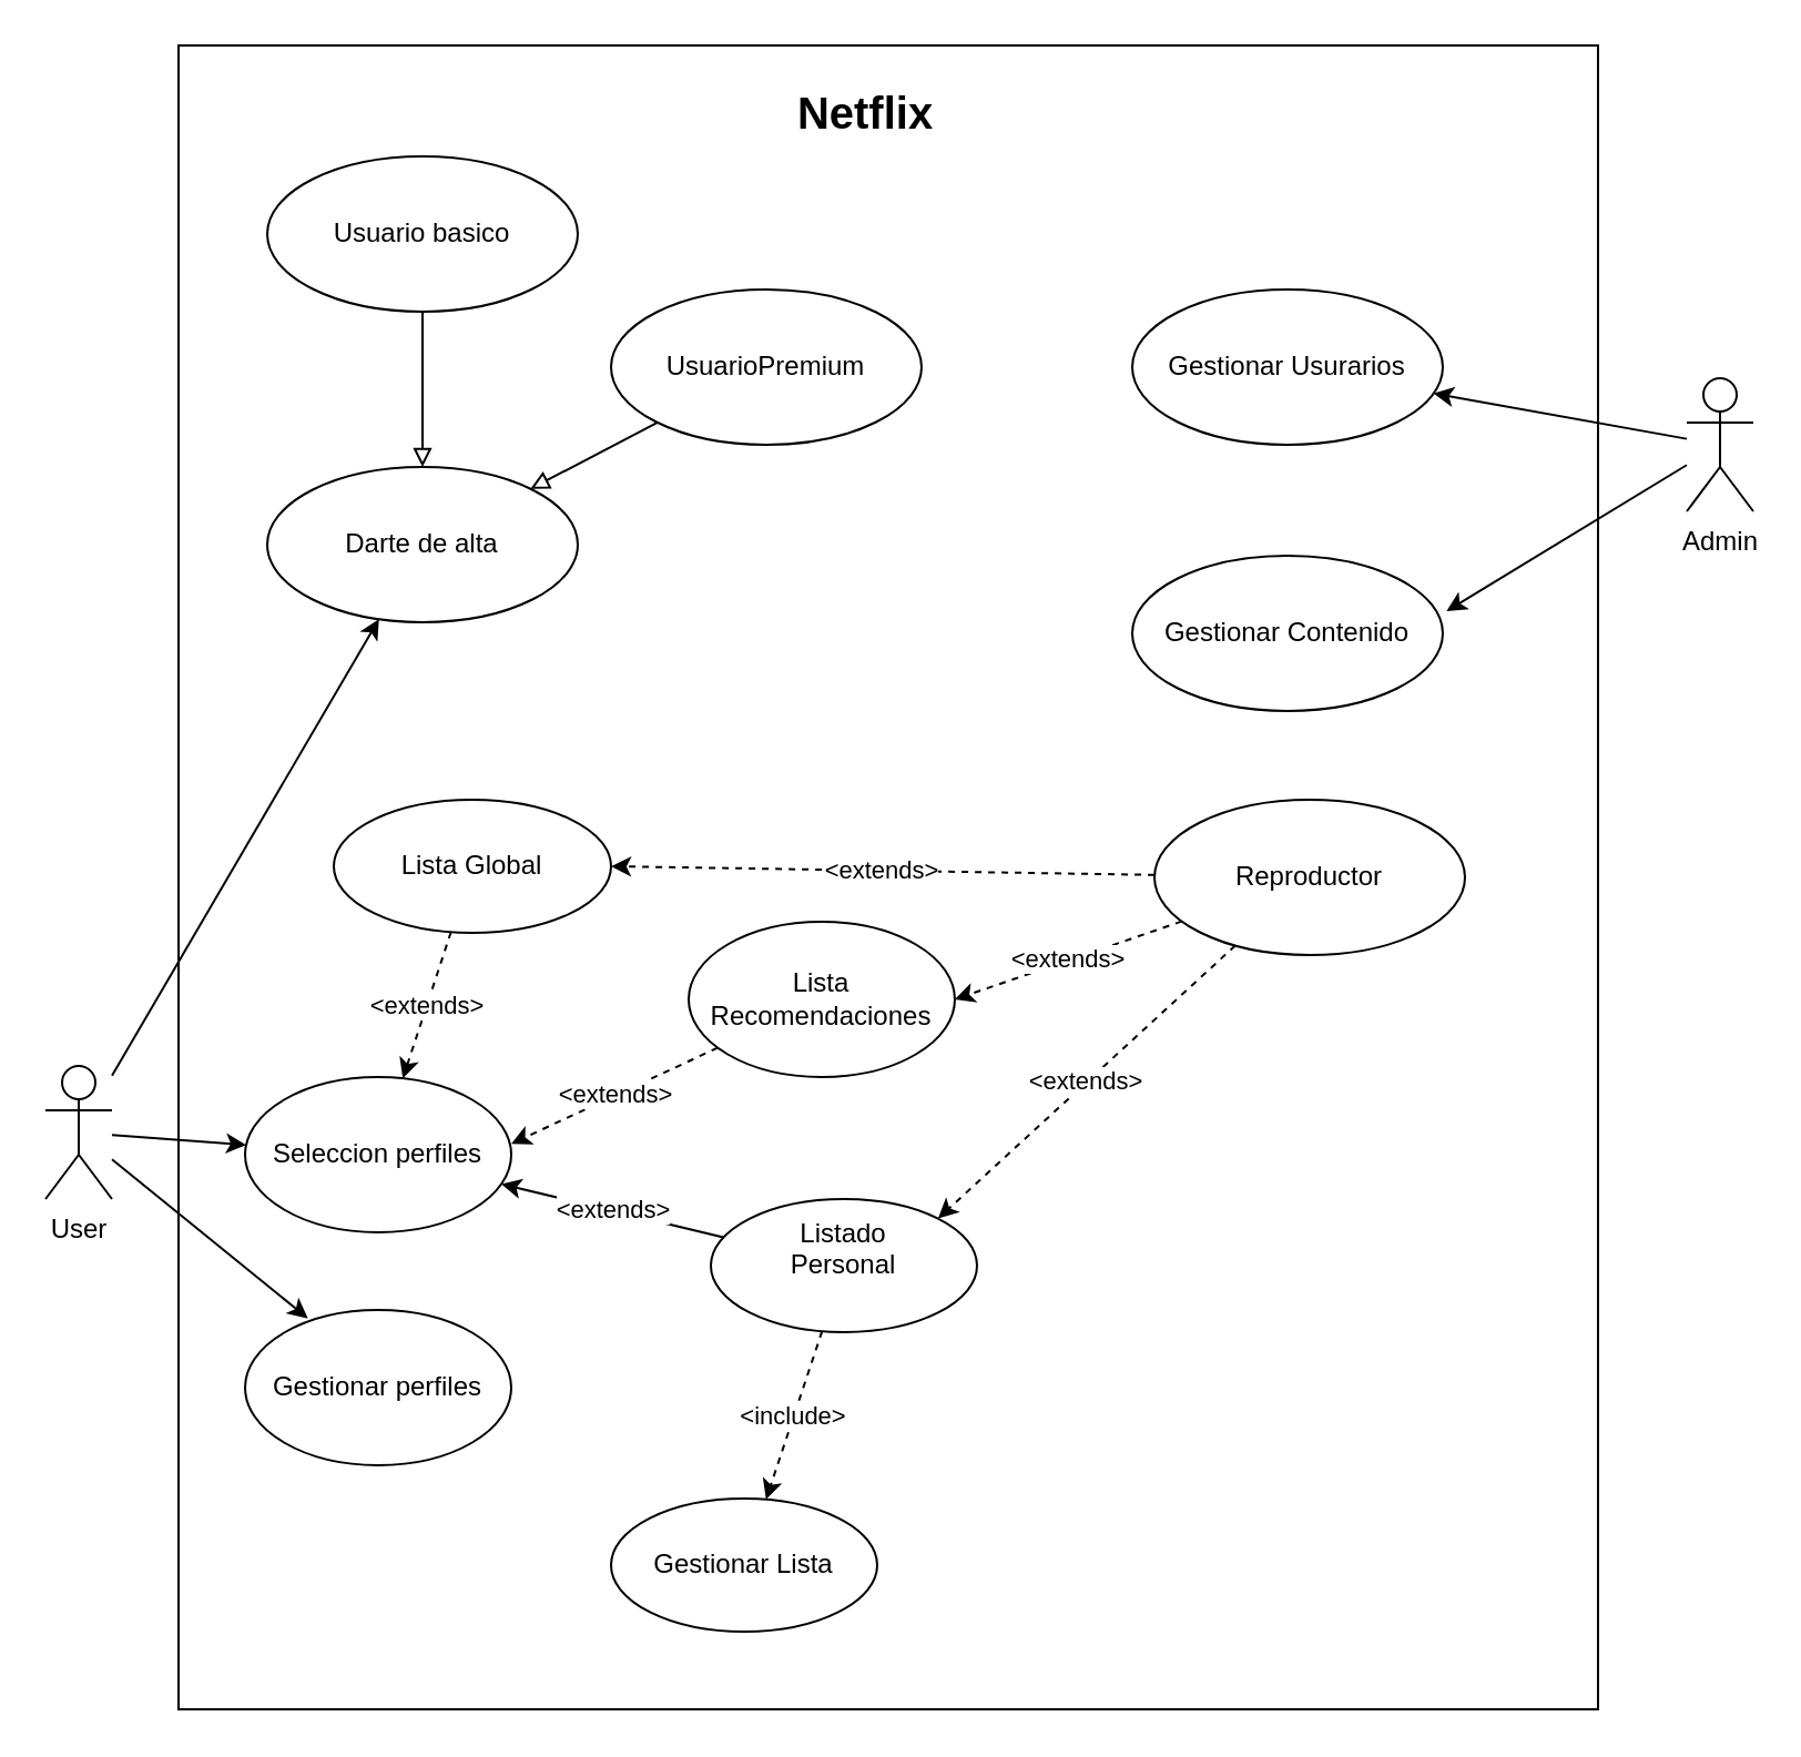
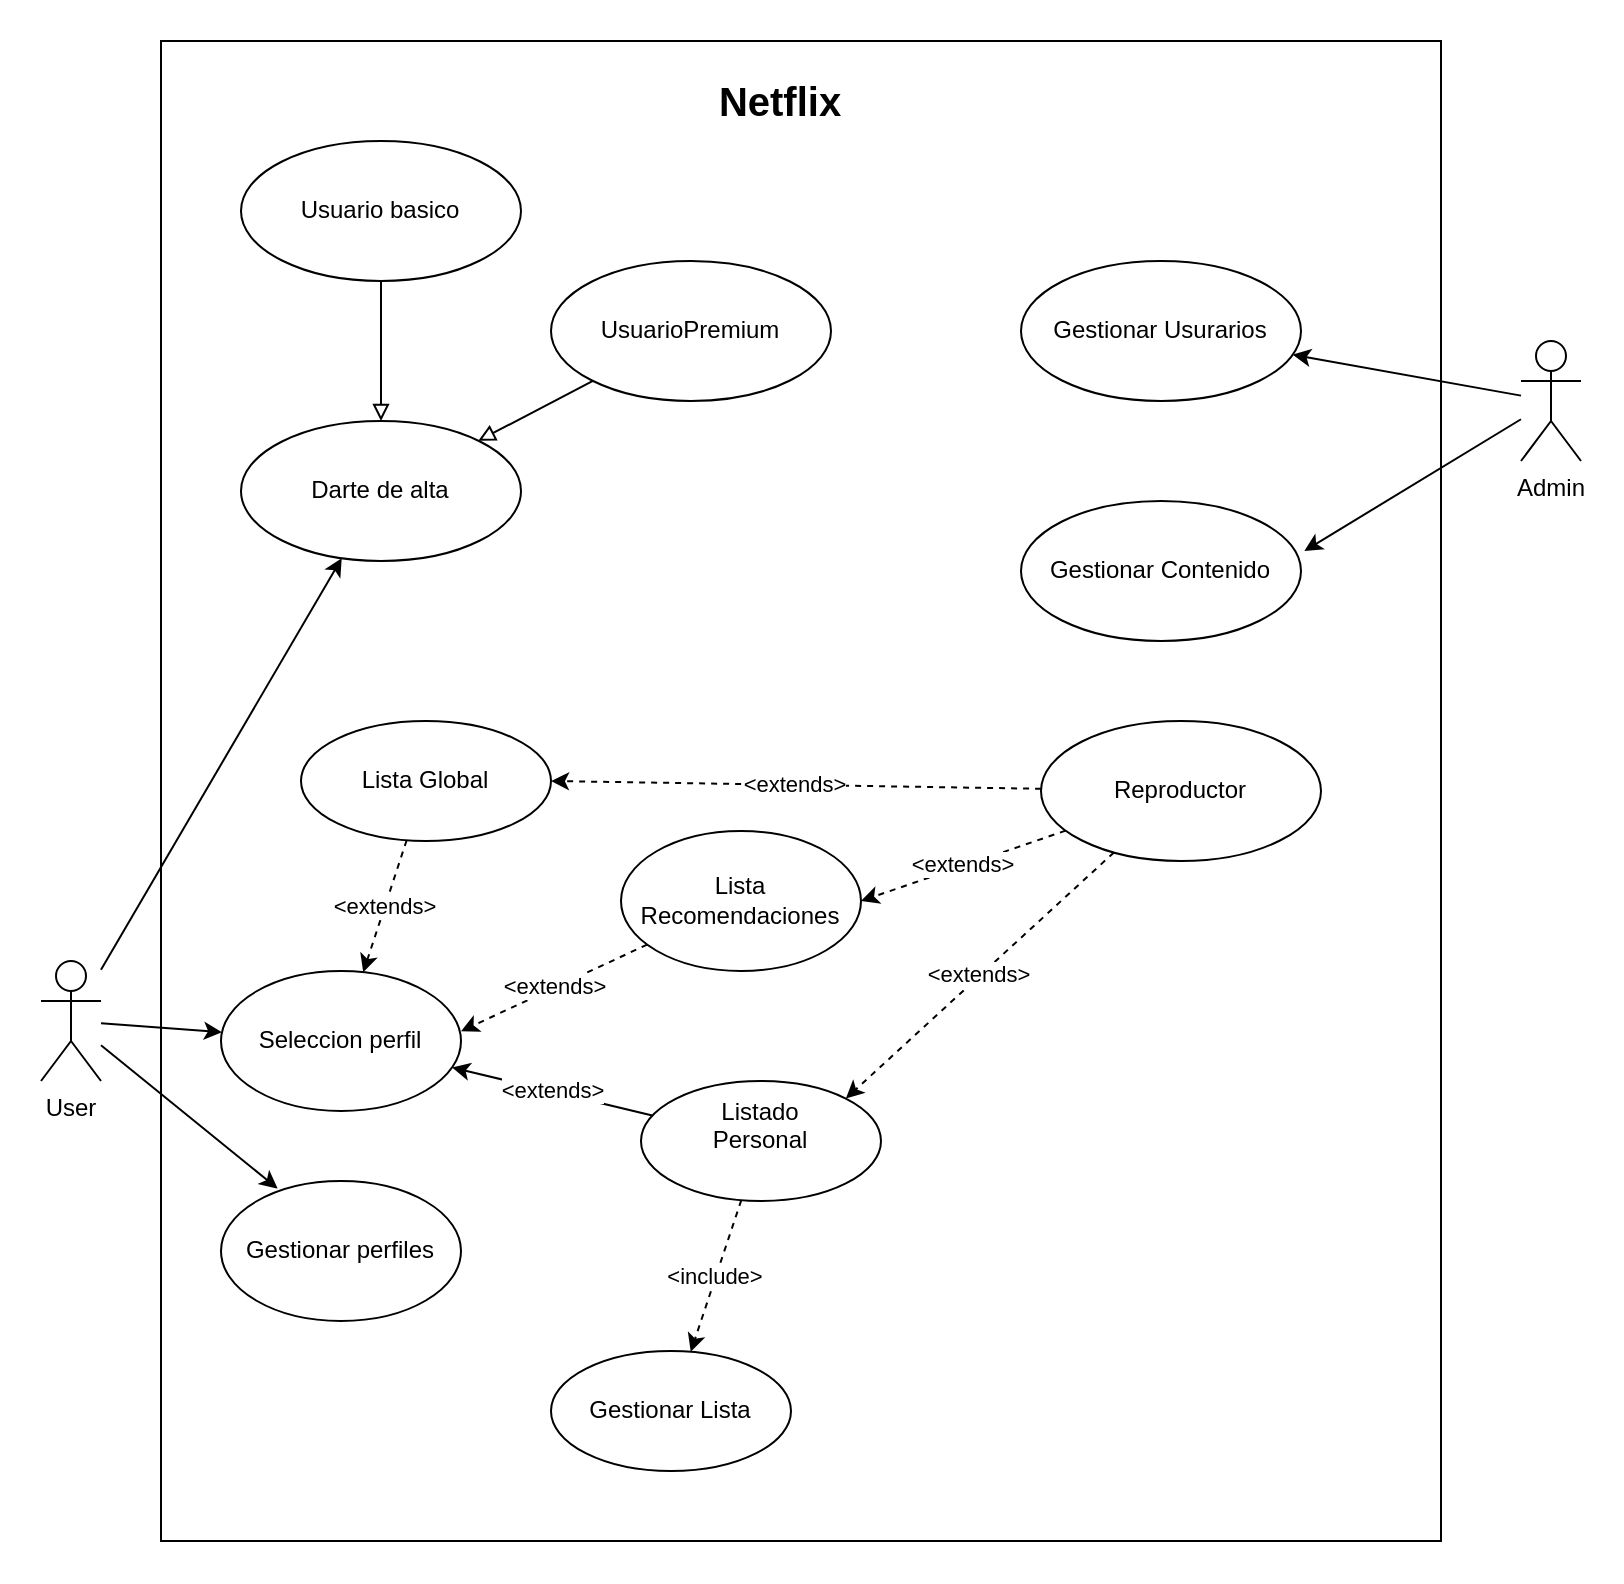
- <mxCell id="20" value="&lt;div&gt;Seleccion perfiles&lt;/div&gt;" style="ellipse;whiteSpace=wrap;html=1;" parent="1" vertex="1"><mxGeometry x="110" y="485" width="120" height="70" as="geometry" /></mxCell>
+ <mxCell id="20" value="&lt;div&gt;Seleccion perfil&lt;/div&gt;" style="ellipse;whiteSpace=wrap;html=1;" parent="1" vertex="1"><mxGeometry x="110" y="485" width="120" height="70" as="geometry" /></mxCell>
